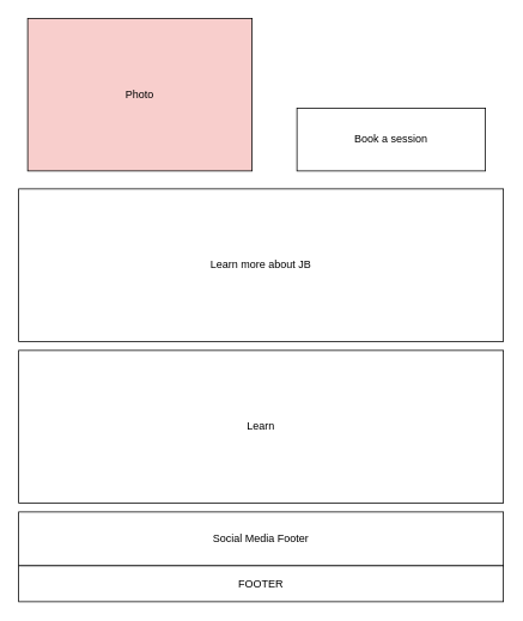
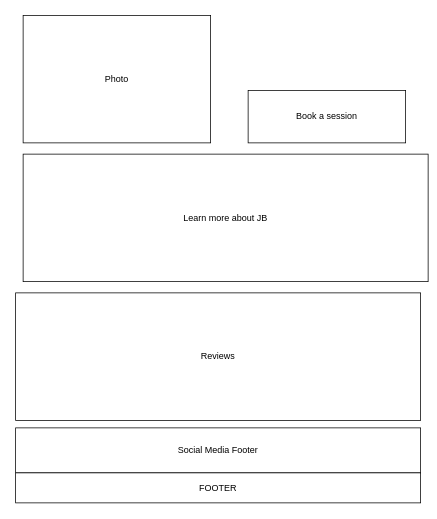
- <mxCell id="2" value="Photo" style="rounded=0;whiteSpace=wrap;html=1;fillColor=#f8cecc;" vertex="1" parent="1"><mxGeometry x="30" y="20" width="250" height="170" as="geometry" /></mxCell>
+ <mxCell id="2" value="Photo" style="rounded=0;whiteSpace=wrap;html=1;" vertex="1" parent="1"><mxGeometry x="30" y="20" width="250" height="170" as="geometry" /></mxCell>
- <mxCell id="4" value="Learn more about JB" style="rounded=0;whiteSpace=wrap;html=1;" vertex="1" parent="1"><mxGeometry x="20" y="210" width="540" height="170" as="geometry" /></mxCell>
+ <mxCell id="4" value="Learn more about JB" style="rounded=0;whiteSpace=wrap;html=1;" vertex="1" parent="1"><mxGeometry x="30" y="205" width="540" height="170" as="geometry" /></mxCell>
- <mxCell id="5" value="Learn" style="rounded=0;whiteSpace=wrap;html=1;" vertex="1" parent="1"><mxGeometry x="20" y="390" width="540" height="170" as="geometry" /></mxCell>
+ <mxCell id="5" value="Reviews" style="rounded=0;whiteSpace=wrap;html=1;" vertex="1" parent="1"><mxGeometry x="20" y="390" width="540" height="170" as="geometry" /></mxCell>
